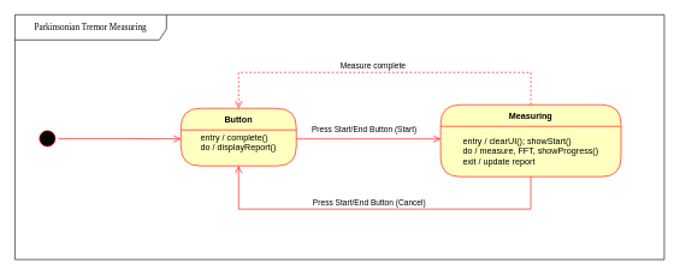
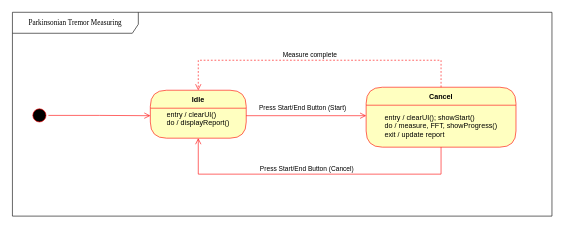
- <mxCell id="6" value="Measuring" style="swimlane;fontStyle=1;align=center;verticalAlign=middle;childLayout=stackLayout;horizontal=1;startSize=30;horizontalStack=0;resizeParent=0;resizeLast=1;container=0;fontColor=#000000;collapsible=0;rounded=1;arcSize=30;strokeColor=#ff0000;fillColor=#ffffc0;swimlaneFillColor=#ffffc0;dropTarget=0;" vertex="1" parent="1"><mxGeometry x="610" y="145" width="250" height="100" as="geometry" /></mxCell>
+ <mxCell id="6" value="Cancel" style="swimlane;fontStyle=1;align=center;verticalAlign=middle;childLayout=stackLayout;horizontal=1;startSize=30;horizontalStack=0;resizeParent=0;resizeLast=1;container=0;fontColor=#000000;collapsible=0;rounded=1;arcSize=30;strokeColor=#ff0000;fillColor=#ffffc0;swimlaneFillColor=#ffffc0;dropTarget=0;" vertex="1" parent="1"><mxGeometry x="610" y="145" width="250" height="100" as="geometry" /></mxCell>
- <mxCell id="4" value="Button" style="swimlane;fontStyle=1;align=center;verticalAlign=middle;childLayout=stackLayout;horizontal=1;startSize=30;horizontalStack=0;resizeParent=0;resizeLast=1;container=0;fontColor=#000000;collapsible=0;rounded=1;arcSize=30;strokeColor=#ff0000;fillColor=#ffffc0;swimlaneFillColor=#ffffc0;dropTarget=0;" vertex="1" parent="1"><mxGeometry x="250" y="150" width="160" height="80" as="geometry" /></mxCell>
+ <mxCell id="4" value="Idle" style="swimlane;fontStyle=1;align=center;verticalAlign=middle;childLayout=stackLayout;horizontal=1;startSize=30;horizontalStack=0;resizeParent=0;resizeLast=1;container=0;fontColor=#000000;collapsible=0;rounded=1;arcSize=30;strokeColor=#ff0000;fillColor=#ffffc0;swimlaneFillColor=#ffffc0;dropTarget=0;" vertex="1" parent="1"><mxGeometry x="250" y="150" width="160" height="80" as="geometry" /></mxCell>
- <mxCell id="5" value="&lt;div style=&quot;text-align: left;&quot;&gt;entry / complete()&lt;/div&gt;&lt;div style=&quot;text-align: left;&quot;&gt;do / displayReport()&lt;/div&gt;&lt;div&gt;&lt;br&gt;&lt;/div&gt;" style="text;html=1;strokeColor=none;fillColor=none;align=center;verticalAlign=middle;spacingLeft=4;spacingRight=4;whiteSpace=wrap;overflow=hidden;rotatable=0;fontColor=#000000;" vertex="1" parent="4"><mxGeometry y="30" width="160" height="50" as="geometry" /></mxCell>
+ <mxCell id="5" value="&lt;div style=&quot;text-align: left;&quot;&gt;entry / clearUI()&lt;/div&gt;&lt;div style=&quot;text-align: left;&quot;&gt;do / displayReport()&lt;/div&gt;&lt;div&gt;&lt;br&gt;&lt;/div&gt;" style="text;html=1;strokeColor=none;fillColor=none;align=center;verticalAlign=middle;spacingLeft=4;spacingRight=4;whiteSpace=wrap;overflow=hidden;rotatable=0;fontColor=#000000;" vertex="1" parent="4"><mxGeometry y="30" width="160" height="50" as="geometry" /></mxCell>
